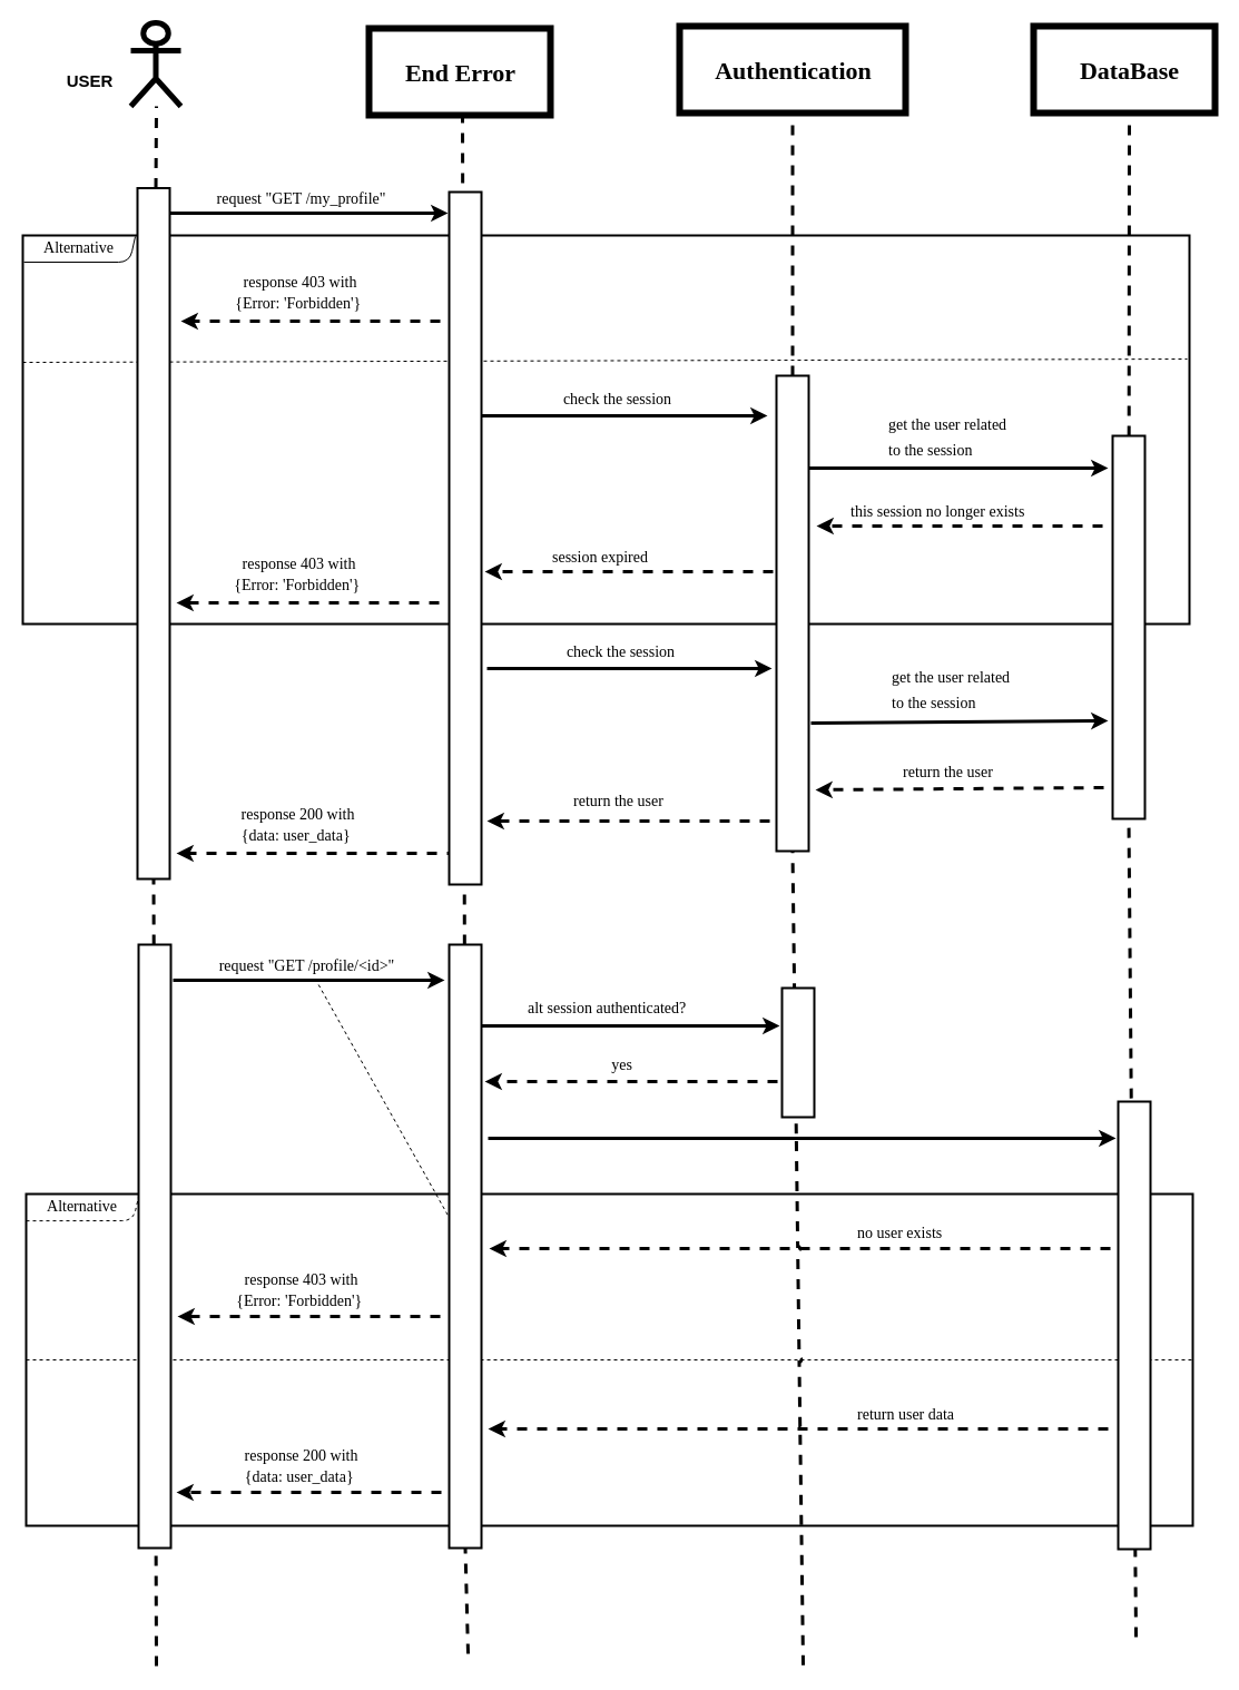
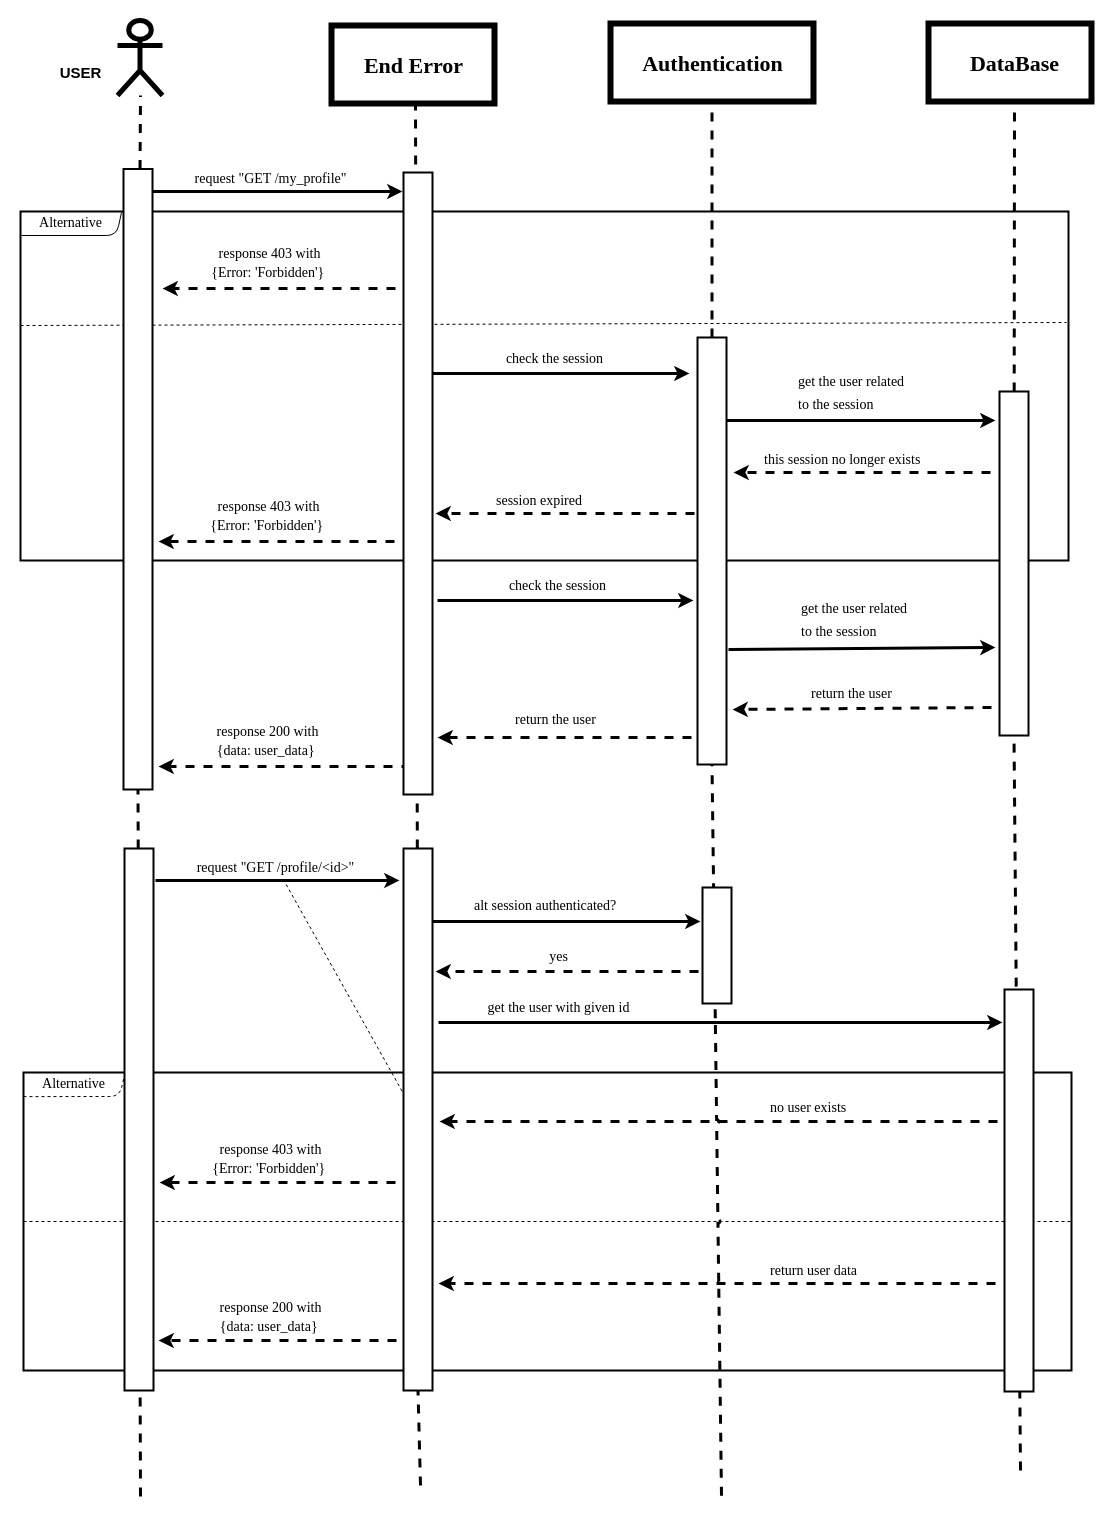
+ <mxCell id="52" value="&lt;span style=&quot;font-size: 14px;&quot;&gt;get the user with given id&lt;/span&gt;" style="text;html=1;align=center;verticalAlign=middle;resizable=0;points=[];autosize=1;strokeColor=none;fillColor=none;fontSize=22;fontColor=#000000;fontFamily=Verdana;" vertex="1" parent="1"><mxGeometry x="458" y="986" width="199" height="38" as="geometry" /></mxCell>
